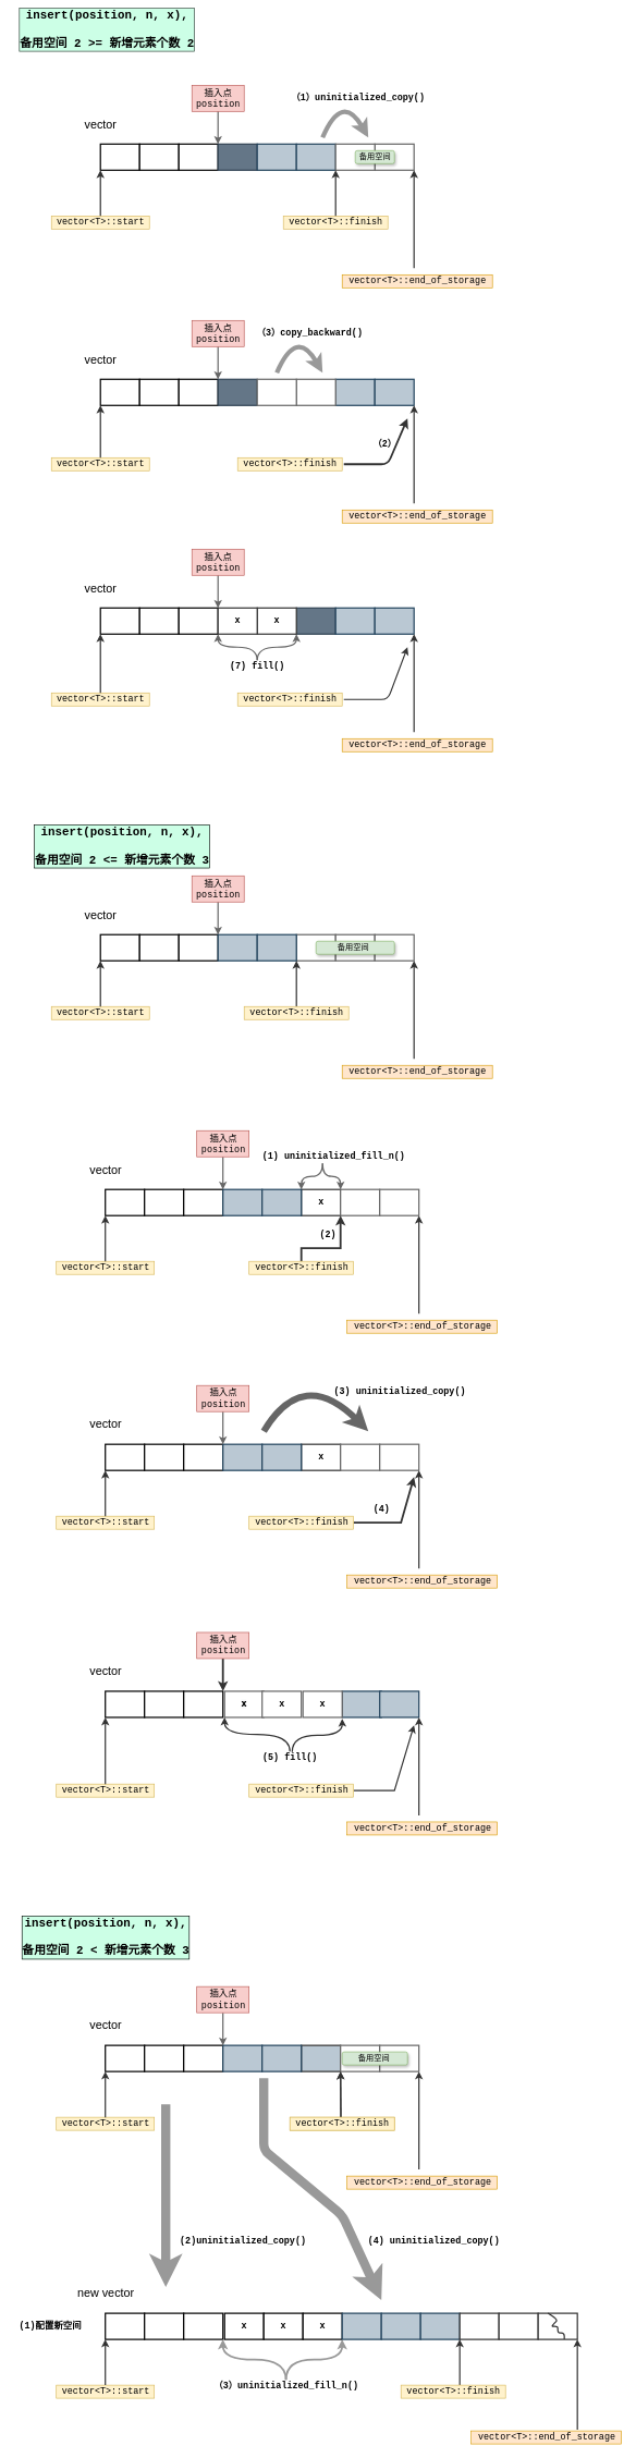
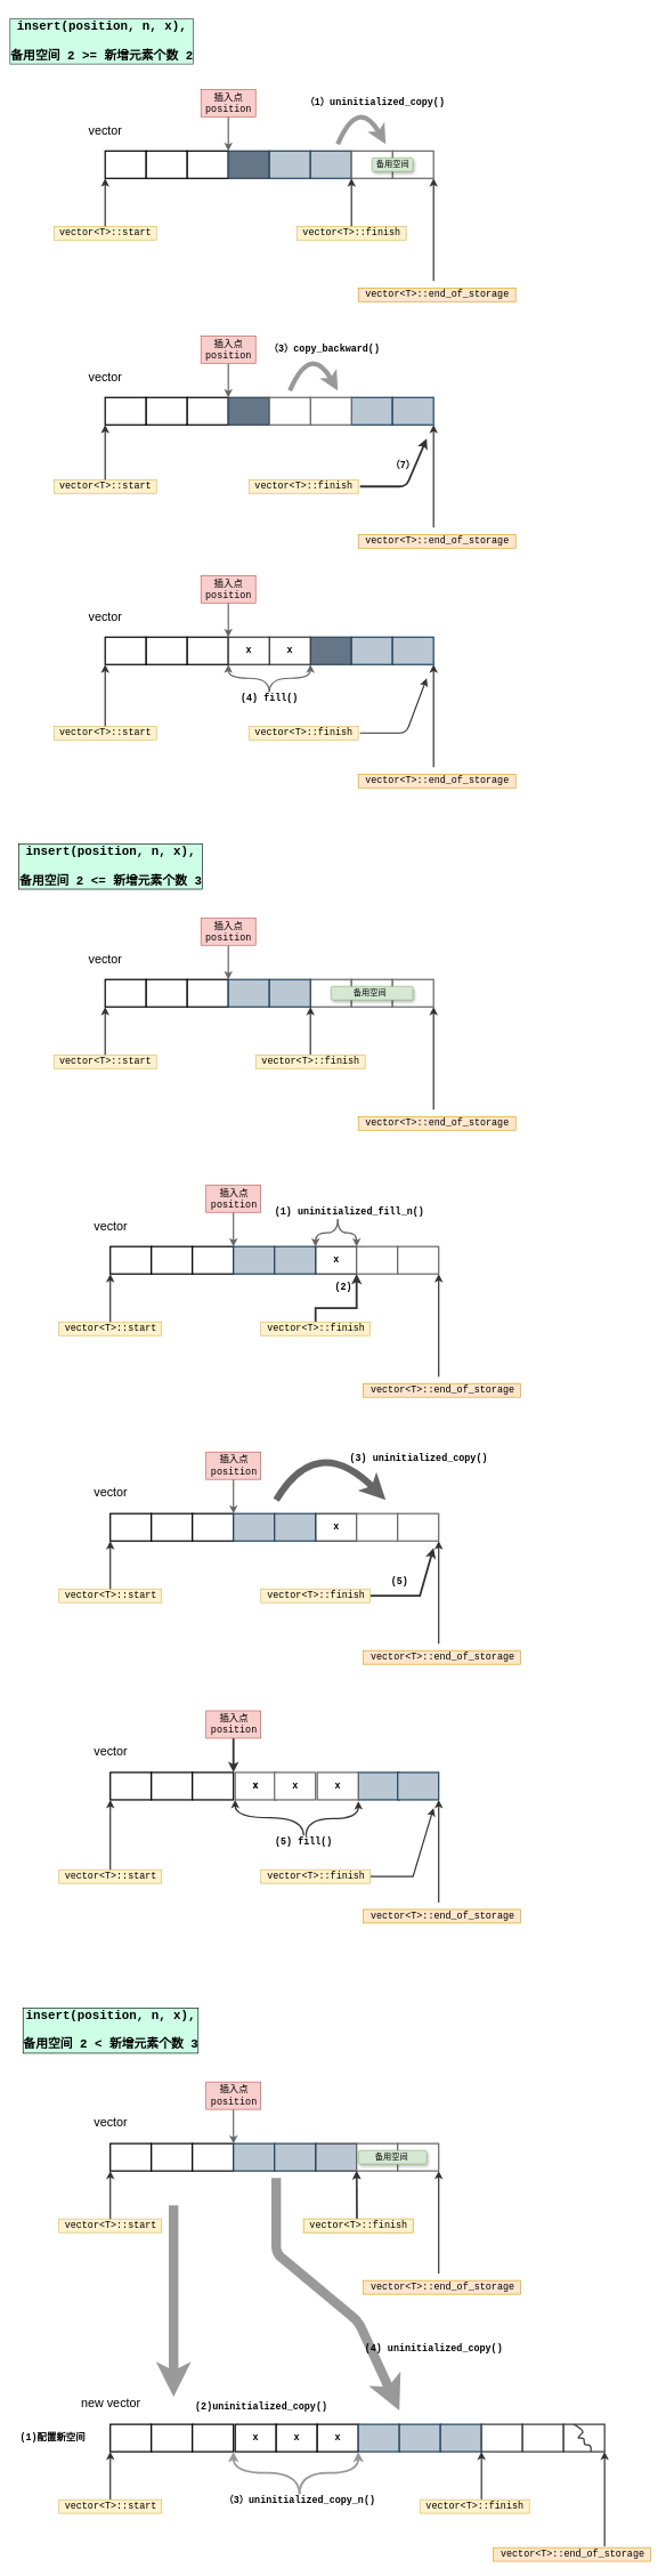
- <mxCell id="20" value="&lt;font style=&quot;font-size: 18px&quot; face=&quot;Courier New&quot;&gt;&lt;b&gt;insert(position, n, x),&lt;br&gt;&lt;br&gt;备用空间 2 &amp;gt;= 新增元素个数 2&lt;br&gt;&lt;/b&gt;&lt;/font&gt;" style="text;html=1;align=center;verticalAlign=middle;resizable=0;points=[];autosize=1;strokeColor=none;perimeterSpacing=0;labelBackgroundColor=#CCFFE6;labelBorderColor=#333333;rounded=1;" vertex="1" parent="1"><mxGeometry y="20" width="280" height="50" as="geometry" x="23" /></mxCell>
+ <mxCell id="20" value="&lt;font style=&quot;font-size: 18px&quot; face=&quot;Courier New&quot;&gt;&lt;b&gt;insert(position, n, x),&lt;br&gt;&lt;br&gt;备用空间 2 &amp;gt;= 新增元素个数 2&lt;br&gt;&lt;/b&gt;&lt;/font&gt;" style="text;html=1;align=center;verticalAlign=middle;resizable=0;points=[];autosize=1;strokeColor=none;perimeterSpacing=0;labelBackgroundColor=#CCFFE6;labelBorderColor=#333333;rounded=1;" vertex="1" parent="1"><mxGeometry x="8" y="35" width="280" height="50" as="geometry" /></mxCell>
- <mxCell id="62" value="&lt;b&gt;&lt;font face=&quot;Courier New&quot; style=&quot;font-size: 14px&quot;&gt;（2）&lt;/font&gt;&lt;/b&gt;" style="text;html=1;align=center;verticalAlign=middle;resizable=0;points=[];autosize=1;strokeColor=none;" vertex="1" parent="1"><mxGeometry x="563" y="670" width="50" height="20" as="geometry" /></mxCell>
+ <mxCell id="62" value="&lt;b&gt;&lt;font face=&quot;Courier New&quot; style=&quot;font-size: 14px&quot;&gt;（7）&lt;/font&gt;&lt;/b&gt;" style="text;html=1;align=center;verticalAlign=middle;resizable=0;points=[];autosize=1;strokeColor=none;" vertex="1" parent="1"><mxGeometry x="563" y="670" width="50" height="20" as="geometry" /></mxCell>
- <mxCell id="61" value="&lt;b&gt;&lt;font face=&quot;Courier New&quot; style=&quot;font-size: 14px&quot;&gt;(7) fill()&lt;/font&gt;&lt;/b&gt;" style="text;html=1;align=center;verticalAlign=middle;resizable=0;points=[];autosize=1;strokeColor=none;" vertex="1" parent="1"><mxGeometry x="343" y="1010" width="100" height="20" as="geometry" /></mxCell>
+ <mxCell id="61" value="&lt;b&gt;&lt;font face=&quot;Courier New&quot; style=&quot;font-size: 14px&quot;&gt;(4) fill()&lt;/font&gt;&lt;/b&gt;" style="text;html=1;align=center;verticalAlign=middle;resizable=0;points=[];autosize=1;strokeColor=none;" vertex="1" parent="1"><mxGeometry x="343" y="1010" width="100" height="20" as="geometry" /></mxCell>
- <mxCell id="80" value="&lt;font style=&quot;font-size: 18px&quot; face=&quot;Courier New&quot;&gt;&lt;b&gt;insert(position, n, x),&lt;br&gt;&lt;br&gt;备用空间 2 &amp;lt;= 新增元素个数 3&lt;br&gt;&lt;/b&gt;&lt;/font&gt;" style="text;html=1;align=center;verticalAlign=middle;resizable=0;points=[];autosize=1;strokeColor=none;labelBackgroundColor=#CCFFE6;labelBorderColor=#000000;" vertex="1" parent="1"><mxGeometry x="45.5" y="1270" width="280" height="50" as="geometry" /></mxCell>
+ <mxCell id="80" value="&lt;font style=&quot;font-size: 18px&quot; face=&quot;Courier New&quot;&gt;&lt;b&gt;insert(position, n, x),&lt;br&gt;&lt;br&gt;备用空间 2 &amp;lt;= 新增元素个数 3&lt;br&gt;&lt;/b&gt;&lt;/font&gt;" style="text;html=1;align=center;verticalAlign=middle;resizable=0;points=[];autosize=1;strokeColor=none;labelBackgroundColor=#CCFFE6;labelBorderColor=#000000;" vertex="1" parent="1"><mxGeometry x="20.5" y="1240" width="280" height="50" as="geometry" /></mxCell>
- <mxCell id="136" value="&lt;b&gt;&lt;font style=&quot;font-size: 14px&quot; face=&quot;Courier New&quot;&gt;(2)&lt;/font&gt;&lt;/b&gt;" style="text;html=1;align=center;verticalAlign=middle;resizable=0;points=[];autosize=1;strokeColor=none;" vertex="1" parent="1"><mxGeometry x="480.5" y="1880" width="40" height="20" as="geometry" /></mxCell>
+ <mxCell id="136" value="&lt;b&gt;&lt;font style=&quot;font-size: 14px&quot; face=&quot;Courier New&quot;&gt;(2)&lt;/font&gt;&lt;/b&gt;" style="text;html=1;align=center;verticalAlign=middle;resizable=0;points=[];autosize=1;strokeColor=none;" vertex="1" parent="1"><mxGeometry x="480.5" y="1870" width="40" height="20" as="geometry" /></mxCell>
- <mxCell id="139" value="&lt;font face=&quot;Courier New&quot; style=&quot;font-size: 14px&quot;&gt;&lt;b&gt;(4)&lt;/b&gt;&lt;/font&gt;" style="text;html=1;align=center;verticalAlign=middle;resizable=0;points=[];autosize=1;strokeColor=none;" vertex="1" parent="1"><mxGeometry x="563" y="2300" width="40" height="20" as="geometry" /></mxCell>
+ <mxCell id="139" value="&lt;font face=&quot;Courier New&quot; style=&quot;font-size: 14px&quot;&gt;&lt;b&gt;(5)&lt;/b&gt;&lt;/font&gt;" style="text;html=1;align=center;verticalAlign=middle;resizable=0;points=[];autosize=1;strokeColor=none;" vertex="1" parent="1"><mxGeometry x="563" y="2300" width="40" height="20" as="geometry" /></mxCell>
- <mxCell id="184" value="&lt;font face=&quot;Courier New&quot; style=&quot;font-size: 14px&quot;&gt;&lt;b&gt;(2)uninitialized_copy()&lt;br&gt;&lt;/b&gt;&lt;/font&gt;" style="text;html=1;align=center;verticalAlign=middle;resizable=0;points=[];autosize=1;strokeColor=none;" vertex="1" parent="1"><mxGeometry x="265.5" y="3420" width="210" height="20" as="geometry" /></mxCell>
+ <mxCell id="184" value="&lt;font face=&quot;Courier New&quot; style=&quot;font-size: 14px&quot;&gt;&lt;b&gt;(2)uninitialized_copy()&lt;br&gt;&lt;/b&gt;&lt;/font&gt;" style="text;html=1;align=center;verticalAlign=middle;resizable=0;points=[];autosize=1;strokeColor=none;" vertex="1" parent="1"><mxGeometry x="275.5" y="3505" width="210" height="20" as="geometry" /></mxCell>
- <mxCell id="190" value="&lt;font face=&quot;Courier New&quot; style=&quot;font-size: 14px&quot;&gt;&lt;b&gt;(4) uninitialized_copy()&lt;br&gt;&lt;/b&gt;&lt;/font&gt;" style="text;html=1;align=center;verticalAlign=middle;resizable=0;points=[];autosize=1;strokeColor=none;" vertex="1" parent="1"><mxGeometry x="553" y="3420" width="220" height="20" as="geometry" /></mxCell>
+ <mxCell id="190" value="&lt;font face=&quot;Courier New&quot; style=&quot;font-size: 14px&quot;&gt;&lt;b&gt;(4) uninitialized_copy()&lt;br&gt;&lt;/b&gt;&lt;/font&gt;" style="text;html=1;align=center;verticalAlign=middle;resizable=0;points=[];autosize=1;strokeColor=none;" vertex="1" parent="1"><mxGeometry x="523" y="3420" width="220" height="20" as="geometry" /></mxCell>
- <mxCell id="188" value="&lt;font face=&quot;Courier New&quot; style=&quot;font-size: 14px&quot;&gt;&lt;b&gt;（3）uninitialized_fill_n()&lt;br&gt;&lt;/b&gt;&lt;/font&gt;" style="text;html=1;align=center;verticalAlign=middle;resizable=0;points=[];autosize=1;strokeColor=none;" vertex="1" parent="1"><mxGeometry x="317" y="3642" width="240" height="20" as="geometry" /></mxCell>
+ <mxCell id="188" value="&lt;font face=&quot;Courier New&quot; style=&quot;font-size: 14px&quot;&gt;&lt;b&gt;（3）uninitialized_copy_n()&lt;br&gt;&lt;/b&gt;&lt;/font&gt;" style="text;html=1;align=center;verticalAlign=middle;resizable=0;points=[];autosize=1;strokeColor=none;" vertex="1" parent="1"><mxGeometry x="317" y="3642" width="240" height="20" as="geometry" /></mxCell>
